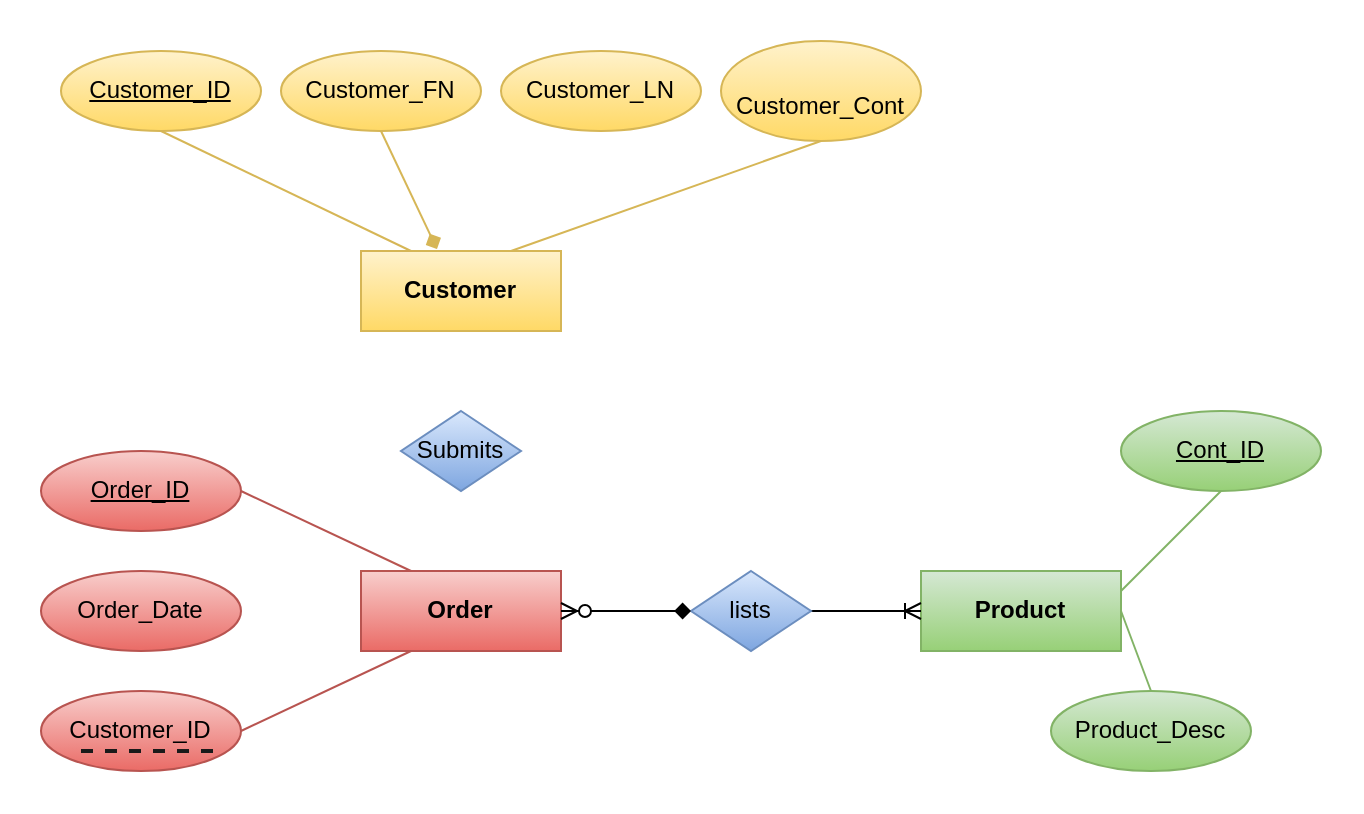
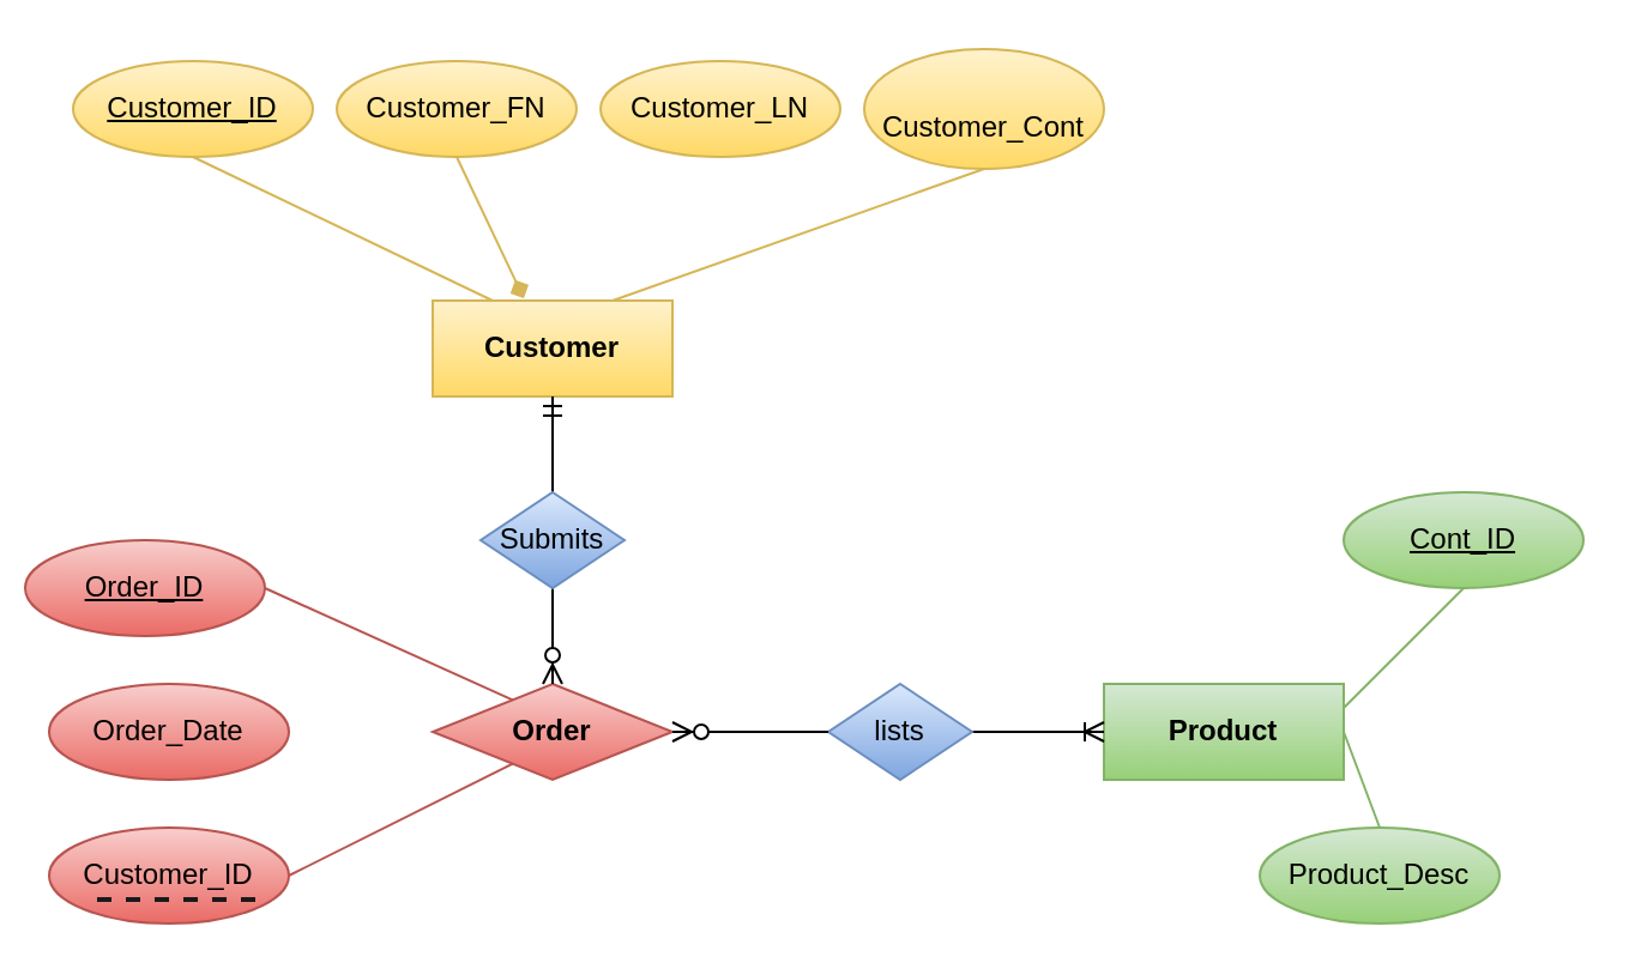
- <mxCell id="16" value="Order_ID" style="ellipse;whiteSpace=wrap;html=1;align=center;fontStyle=4;fillColor=#f8cecc;gradientColor=#ea6b66;strokeColor=#b85450;" vertex="1" parent="1"><mxGeometry x="20" y="225" width="100" height="40" as="geometry" /></mxCell>
+ <mxCell id="16" value="Order_ID" style="ellipse;whiteSpace=wrap;html=1;align=center;fontStyle=4;fillColor=#f8cecc;gradientColor=#ea6b66;strokeColor=#b85450;" vertex="1" parent="1"><mxGeometry x="10" y="225" width="100" height="40" as="geometry" /></mxCell>
+ <mxCell id="25" value="" style="fontSize=12;html=1;endArrow=ERzeroToMany;startArrow=ERmandOne;rounded=0;" edge="1" parent="1" source="2" target="3"><mxGeometry width="100" height="100" relative="1" as="geometry"><mxPoint x="130" y="175" as="sourcePoint" /><mxPoint x="220" y="245" as="targetPoint" /></mxGeometry></mxCell>
- <mxCell id="3" value="&lt;b&gt;Order&lt;/b&gt;" style="whiteSpace=wrap;html=1;align=center;fillColor=#f8cecc;gradientColor=#ea6b66;strokeColor=#b85450;" vertex="1" parent="1"><mxGeometry x="180" y="285" width="100" height="40" as="geometry" /></mxCell>
+ <mxCell id="3" value="&lt;b&gt;Order&lt;/b&gt;" style="rhombus;whiteSpace=wrap;html=1;align=center;fillColor=#f8cecc;gradientColor=#ea6b66;strokeColor=#b85450;" vertex="1" parent="1"><mxGeometry x="180" y="285" width="100" height="40" as="geometry" /></mxCell>
- <mxCell id="24" value="" style="edgeStyle=entityRelationEdgeStyle;fontSize=12;html=1;endArrow=diamond;startArrow=ERzeroToMany;rounded=0;exitX=1;exitY=0.5;exitDx=0;exitDy=0;entryX=0;entryY=0.5;entryDx=0;entryDy=0;" edge="1" parent="1" source="3" target="23"><mxGeometry width="100" height="100" relative="1" as="geometry"><mxPoint x="280" y="305" as="sourcePoint" /><mxPoint x="460" y="305" as="targetPoint" /></mxGeometry></mxCell>
+ <mxCell id="24" value="" style="edgeStyle=entityRelationEdgeStyle;fontSize=12;html=1;endArrow=none;startArrow=ERzeroToMany;rounded=0;exitX=1;exitY=0.5;exitDx=0;exitDy=0;entryX=0;entryY=0.5;entryDx=0;entryDy=0;" edge="1" parent="1" source="3" target="23"><mxGeometry width="100" height="100" relative="1" as="geometry"><mxPoint x="280" y="305" as="sourcePoint" /><mxPoint x="460" y="305" as="targetPoint" /></mxGeometry></mxCell>
